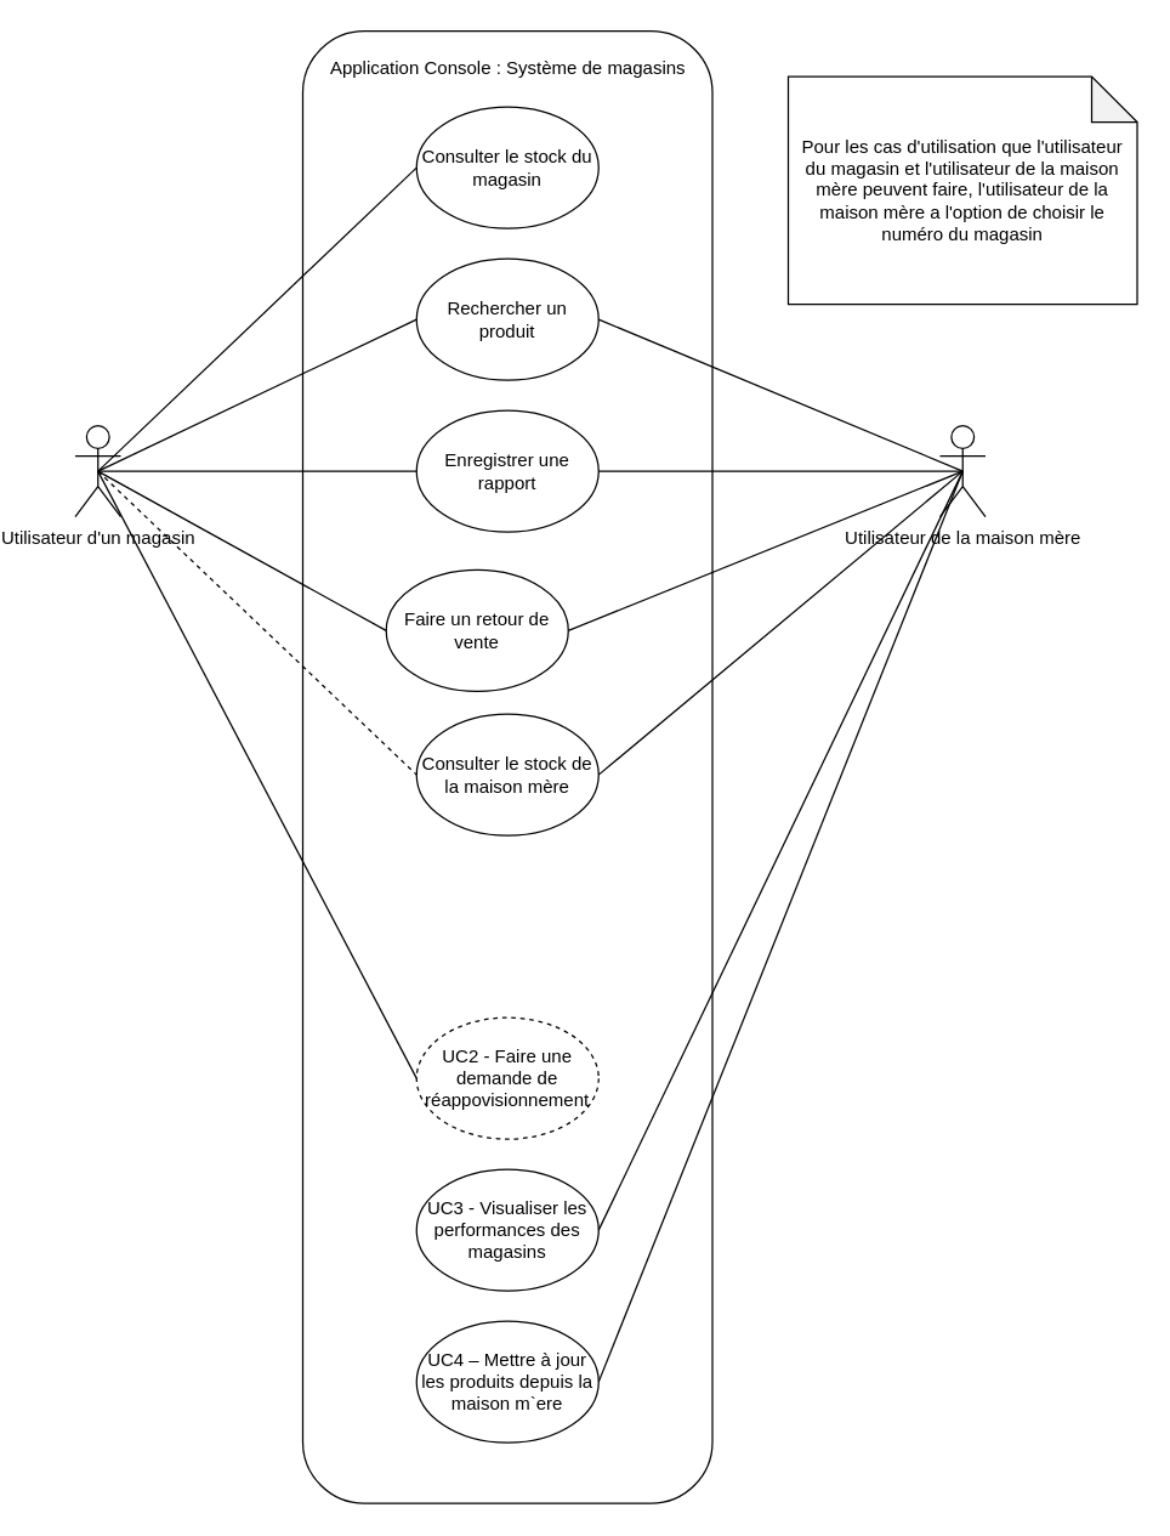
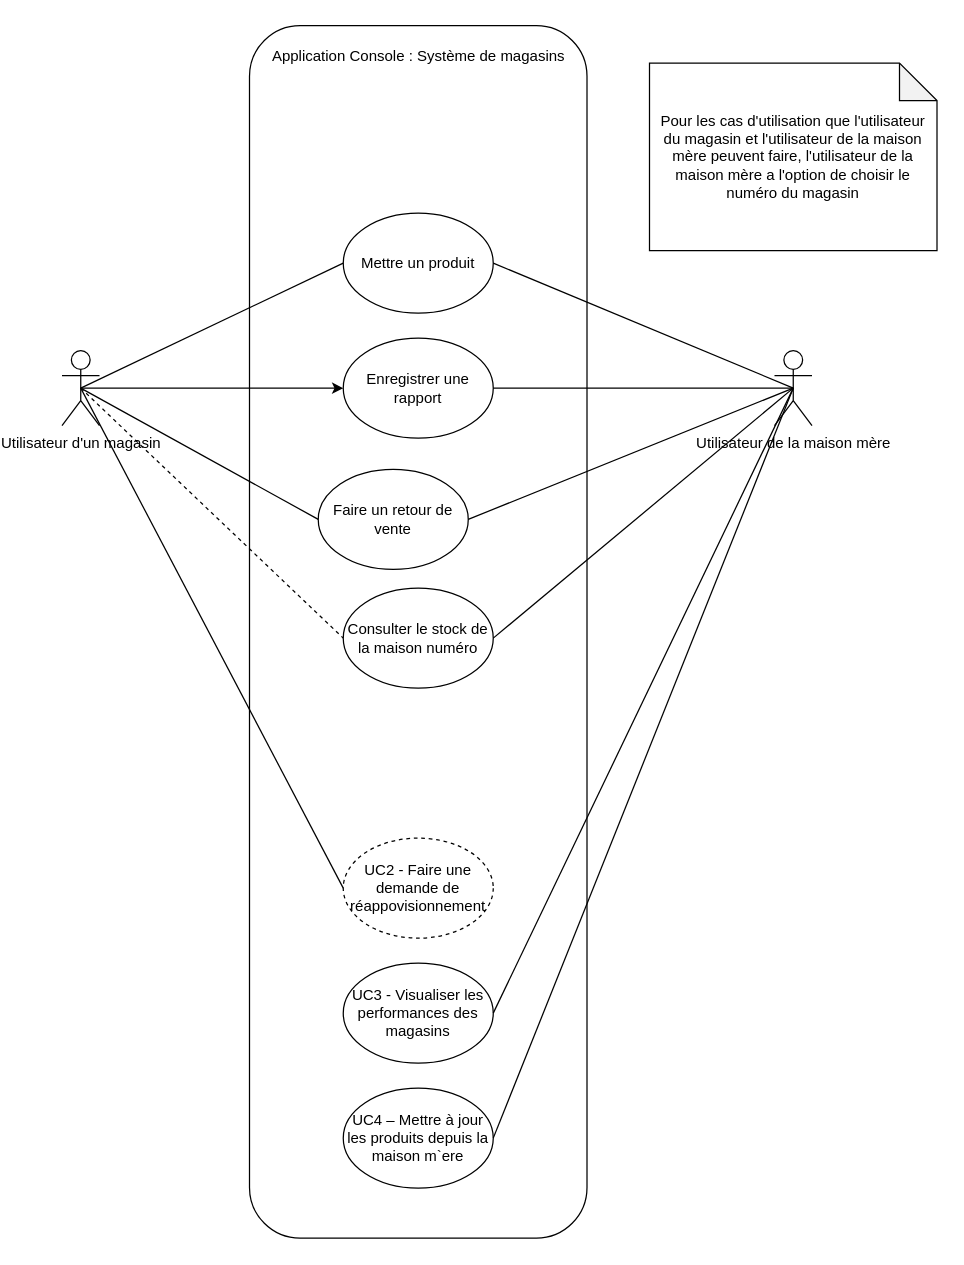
- <mxCell id="5" value="Consulter le stock du magasin" style="ellipse;whiteSpace=wrap;html=1;" parent="1" vertex="1"><mxGeometry x="245" y="70" width="120" height="80" as="geometry" /></mxCell>
- <mxCell id="9" value="" style="endArrow=none;html=1;rounded=0;entryX=0;entryY=0.5;entryDx=0;entryDy=0;exitX=0.5;exitY=0.5;exitDx=0;exitDy=0;exitPerimeter=0;" parent="1" source="2" target="5" edge="1"><mxGeometry width="50" height="50" relative="1" as="geometry"><mxPoint x="90" y="260" as="sourcePoint" /><mxPoint x="140" y="210" as="targetPoint" /></mxGeometry></mxCell>
- <mxCell id="6" value="Rechercher un produit" style="ellipse;whiteSpace=wrap;html=1;" parent="1" vertex="1"><mxGeometry x="245" y="170" width="120" height="80" as="geometry" /></mxCell>
+ <mxCell id="6" value="Mettre un produit" style="ellipse;whiteSpace=wrap;html=1;" parent="1" vertex="1"><mxGeometry x="245" y="170" width="120" height="80" as="geometry" /></mxCell>
- <mxCell id="11" value="" style="endArrow=none;html=1;rounded=0;entryX=0;entryY=0.5;entryDx=0;entryDy=0;exitX=0.5;exitY=0.5;exitDx=0;exitDy=0;exitPerimeter=0;" parent="1" source="2" target="7" edge="1"><mxGeometry width="50" height="50" relative="1" as="geometry"><mxPoint x="90" y="260" as="sourcePoint" /><mxPoint x="120" y="360" as="targetPoint" /></mxGeometry></mxCell>
+ <mxCell id="11" value="" style="endArrow=classic;html=1;rounded=0;entryX=0;entryY=0.5;entryDx=0;entryDy=0;exitX=0.5;exitY=0.5;exitDx=0;exitDy=0;exitPerimeter=0;" parent="1" source="2" target="7" edge="1"><mxGeometry width="50" height="50" relative="1" as="geometry"><mxPoint x="90" y="260" as="sourcePoint" /><mxPoint x="120" y="360" as="targetPoint" /></mxGeometry></mxCell>
- <mxCell id="13" value="Consulter le stock de la maison mère" style="ellipse;whiteSpace=wrap;html=1;" parent="1" vertex="1"><mxGeometry x="245" y="470" width="120" height="80" as="geometry" /></mxCell>
+ <mxCell id="13" value="Consulter le stock de la maison numéro" style="ellipse;whiteSpace=wrap;html=1;" parent="1" vertex="1"><mxGeometry x="245" y="470" width="120" height="80" as="geometry" /></mxCell>
